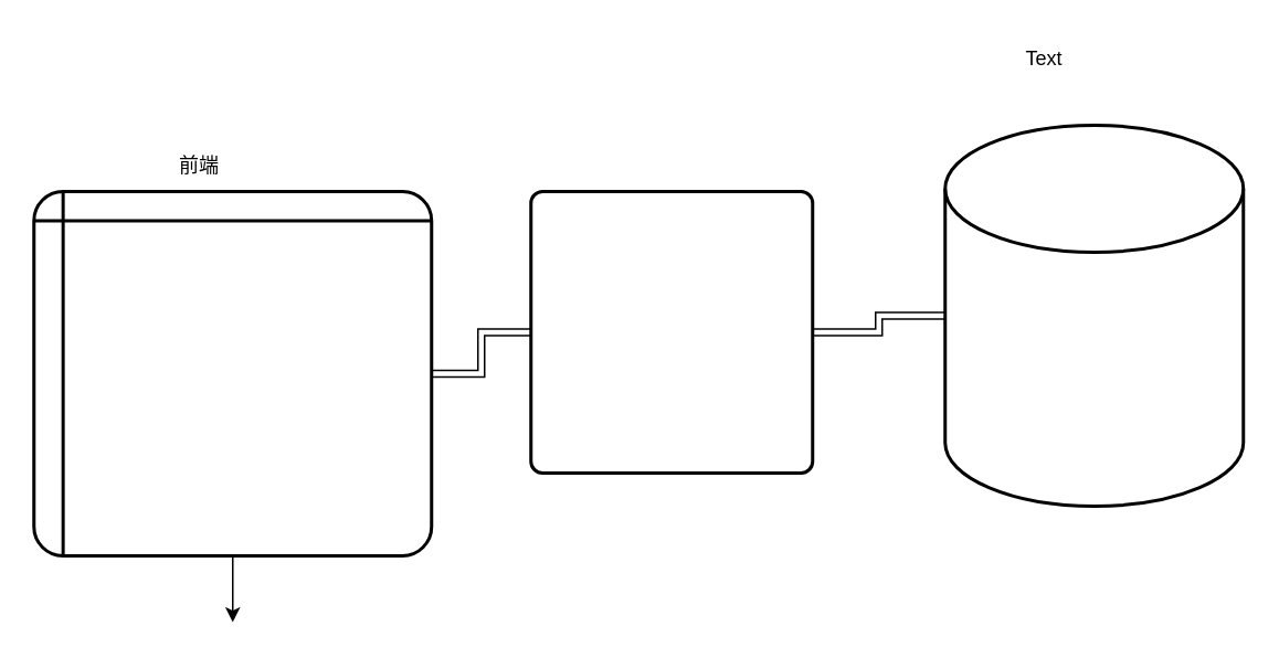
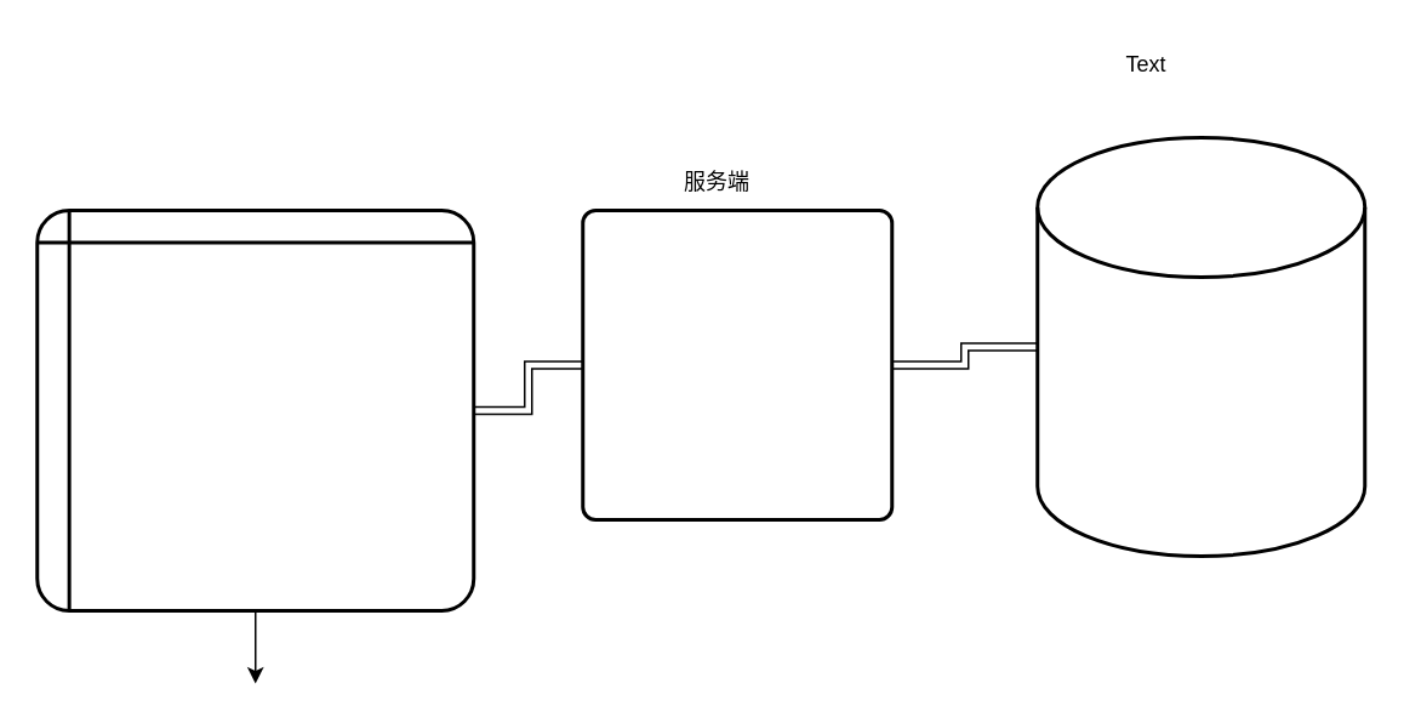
- <mxCell id="7" value="前端" style="text;html=1;strokeColor=none;fillColor=none;align=center;verticalAlign=middle;whiteSpace=wrap;rounded=0;" parent="1" vertex="1"><mxGeometry x="90" y="85" width="60" height="30" as="geometry" /></mxCell>
+ <mxCell id="8" value="服务端" style="text;html=1;strokeColor=none;fillColor=none;align=center;verticalAlign=middle;whiteSpace=wrap;rounded=0;" parent="1" vertex="1"><mxGeometry x="364" y="85" width="60" height="30" as="geometry" /></mxCell>
